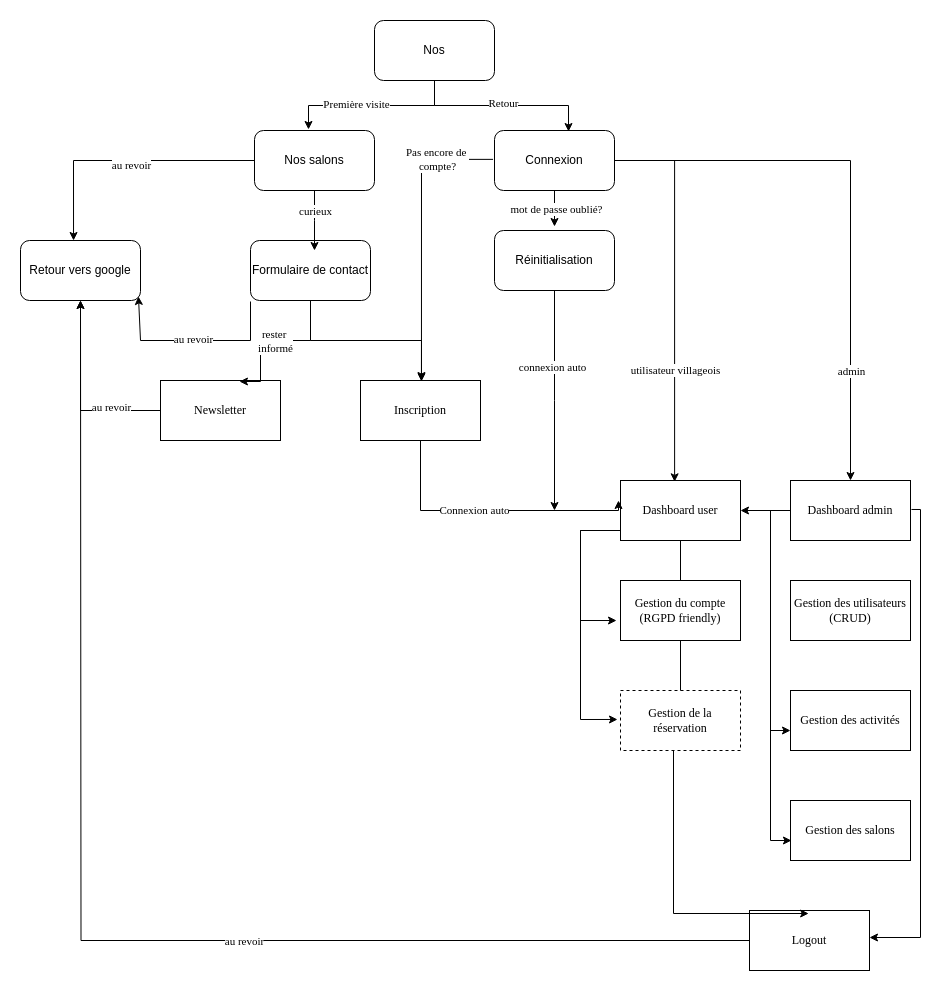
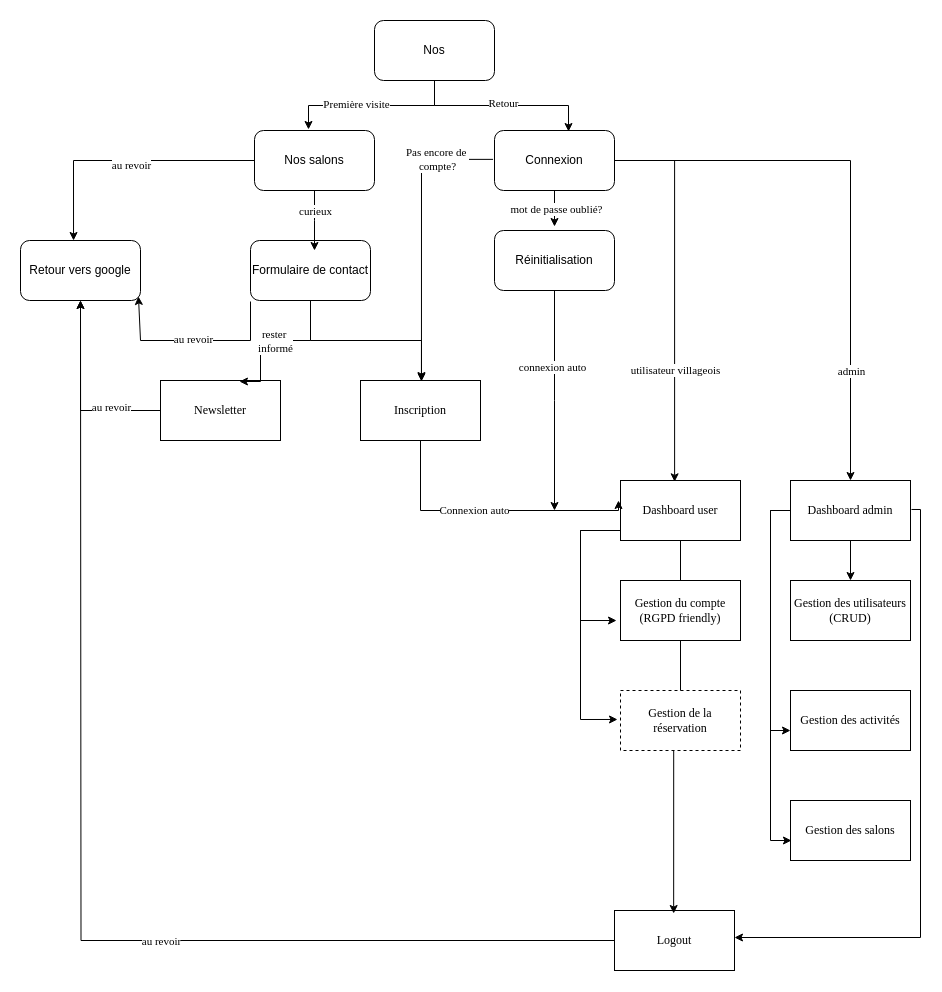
- <mxCell id="23" style="edgeStyle=orthogonalEdgeStyle;rounded=0;hachureGap=4;orthogonalLoop=1;jettySize=auto;html=1;fontFamily=Architects Daughter;fontSource=https%3A%2F%2Ffonts.googleapis.com%2Fcss%3Ffamily%3DArchitects%2BDaughter;" edge="1" parent="1" source="24" target="18"><mxGeometry relative="1" as="geometry" /></mxCell>
+ <mxCell id="23" style="edgeStyle=orthogonalEdgeStyle;rounded=0;hachureGap=4;orthogonalLoop=1;jettySize=auto;html=1;fontFamily=Architects Daughter;fontSource=https%3A%2F%2Ffonts.googleapis.com%2Fcss%3Ffamily%3DArchitects%2BDaughter;" edge="1" parent="1" source="24" target="49"><mxGeometry relative="1" as="geometry" /></mxCell>
- <mxCell id="29" value="Logout" style="rounded=0;whiteSpace=wrap;html=1;hachureGap=4;fontFamily=Architects Daughter;fontSource=https%3A%2F%2Ffonts.googleapis.com%2Fcss%3Ffamily%3DArchitects%2BDaughter;" vertex="1" parent="1"><mxGeometry x="749" y="910" width="120" height="60" as="geometry" /></mxCell>
+ <mxCell id="29" value="Logout" style="rounded=0;whiteSpace=wrap;html=1;hachureGap=4;fontFamily=Architects Daughter;fontSource=https%3A%2F%2Ffonts.googleapis.com%2Fcss%3Ffamily%3DArchitects%2BDaughter;" vertex="1" parent="1"><mxGeometry x="614" y="910" width="120" height="60" as="geometry" /></mxCell>
